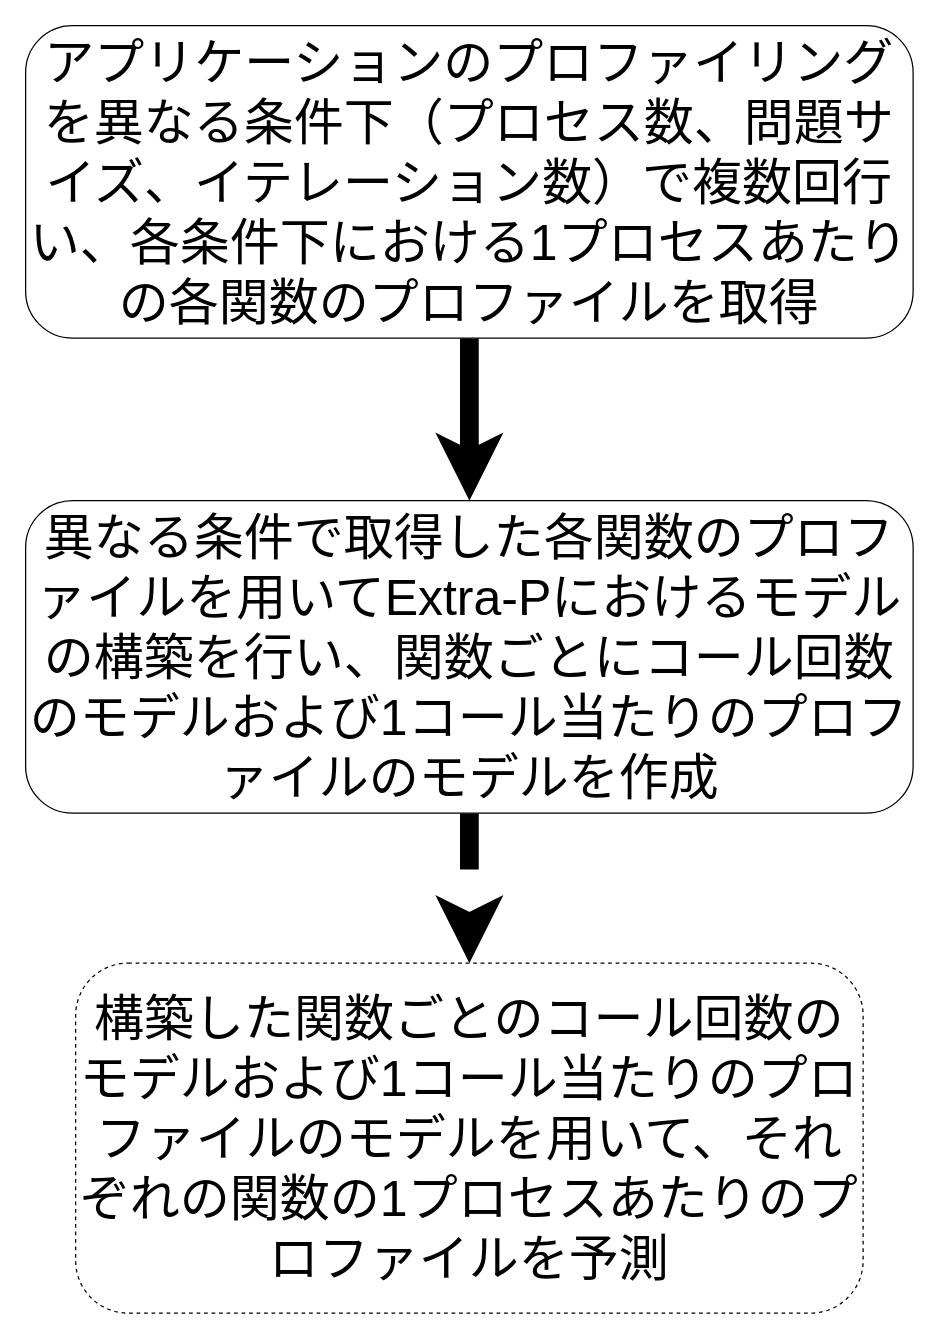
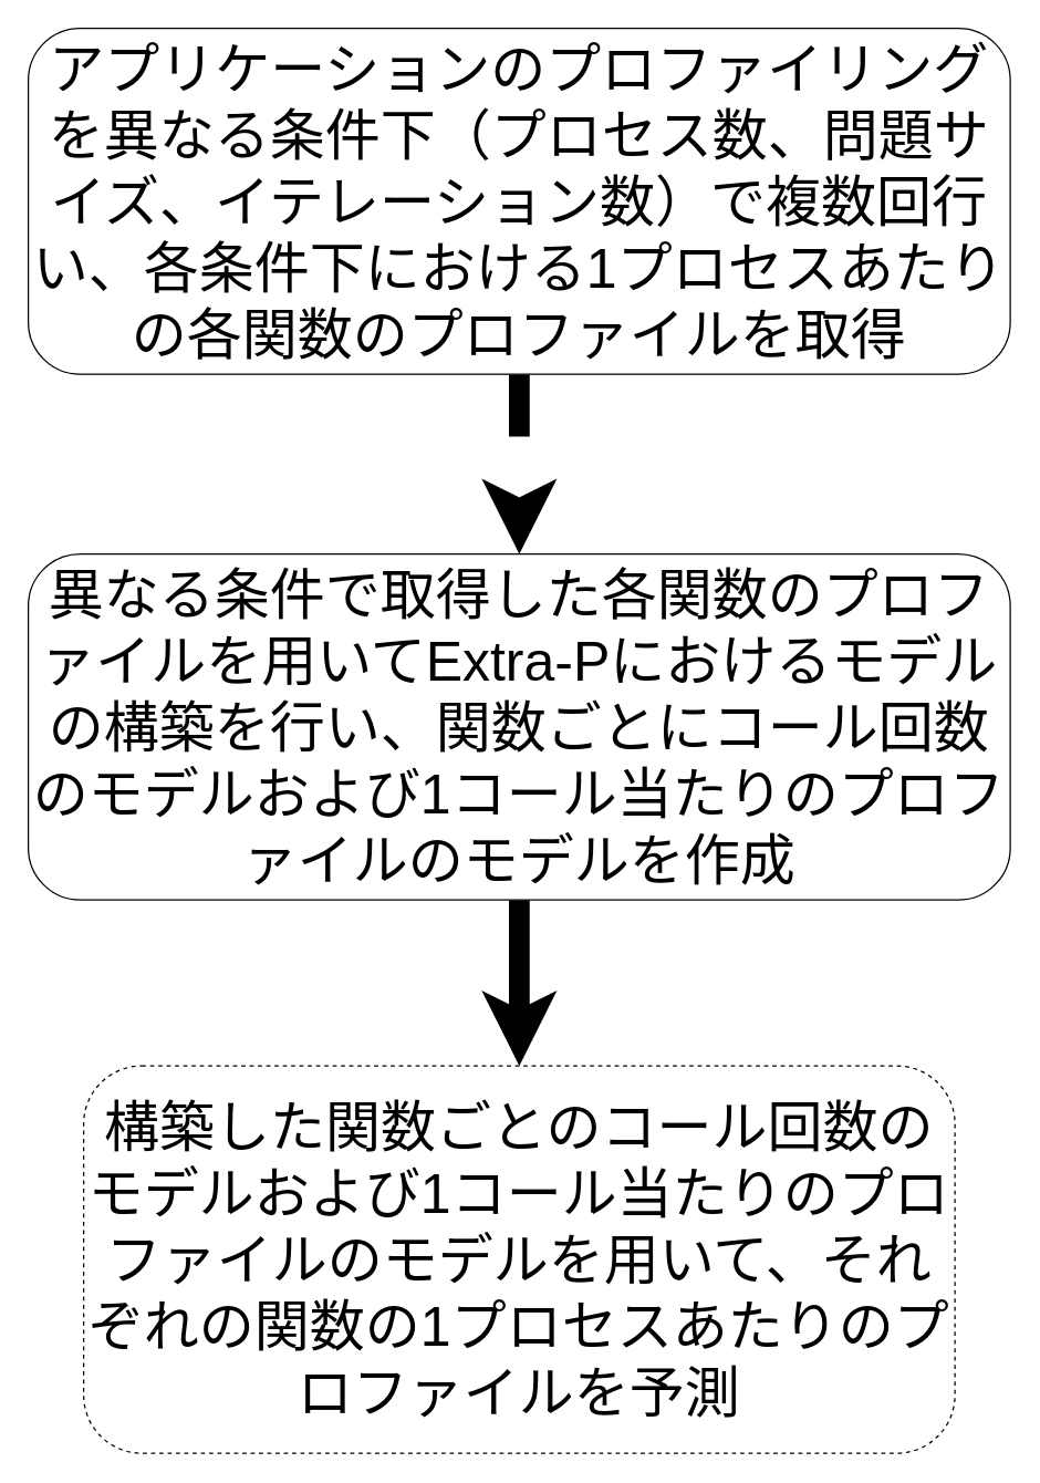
- <mxCell id="2" style="edgeStyle=none;html=1;exitX=0.5;exitY=1;exitDx=0;exitDy=0;entryX=0.5;entryY=0;entryDx=0;entryDy=0;fontSize=50;strokeWidth=15;" parent="1" source="3" target="6" edge="1"><mxGeometry relative="1" as="geometry" /></mxCell>
+ <mxCell id="2" style="edgeStyle=none;html=1;exitX=0.5;exitY=1;exitDx=0;exitDy=0;entryX=0.5;entryY=0;entryDx=0;entryDy=0;fontSize=50;strokeWidth=15;dashed=1;" parent="1" source="3" target="6" edge="1"><mxGeometry relative="1" as="geometry" /></mxCell>
- <mxCell id="5" style="edgeStyle=none;html=1;entryX=0.5;entryY=0;entryDx=0;entryDy=0;fontSize=50;strokeWidth=15;dashed=1;" parent="1" source="6" target="4" edge="1"><mxGeometry relative="1" as="geometry" /></mxCell>
+ <mxCell id="5" style="edgeStyle=none;html=1;entryX=0.5;entryY=0;entryDx=0;entryDy=0;fontSize=50;strokeWidth=15;" parent="1" source="6" target="4" edge="1"><mxGeometry relative="1" as="geometry" /></mxCell>
